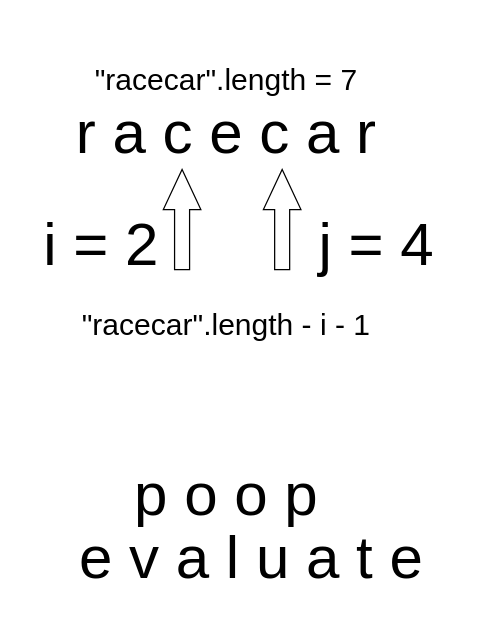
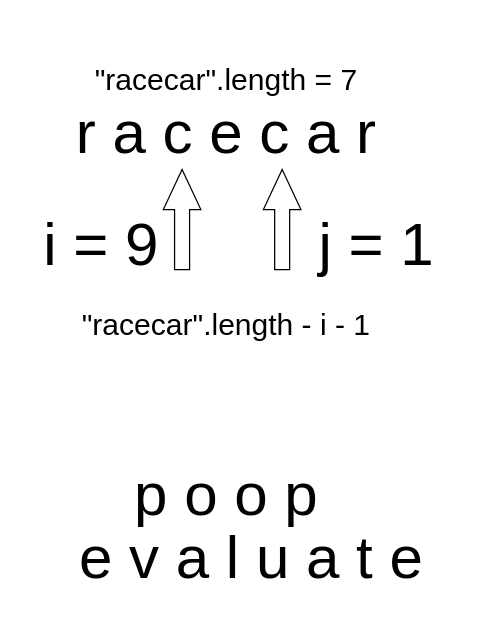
- <mxCell id="5" value="i = 2" style="text;html=1;align=center;verticalAlign=middle;resizable=0;points=[];autosize=1;strokeColor=none;fillColor=none;fontSize=48;" vertex="1" parent="1"><mxGeometry x="20" y="160" width="120" height="70" as="geometry" /></mxCell>
+ <mxCell id="5" value="i = 9" style="text;html=1;align=center;verticalAlign=middle;resizable=0;points=[];autosize=1;strokeColor=none;fillColor=none;fontSize=48;" vertex="1" parent="1"><mxGeometry x="20" y="160" width="120" height="70" as="geometry" /></mxCell>
- <mxCell id="6" value="j = 4" style="text;html=1;align=center;verticalAlign=middle;resizable=0;points=[];autosize=1;strokeColor=none;fillColor=none;fontSize=48;" vertex="1" parent="1"><mxGeometry x="240" y="160" width="120" height="70" as="geometry" /></mxCell>
+ <mxCell id="6" value="j = 1" style="text;html=1;align=center;verticalAlign=middle;resizable=0;points=[];autosize=1;strokeColor=none;fillColor=none;fontSize=48;" vertex="1" parent="1"><mxGeometry x="240" y="160" width="120" height="70" as="geometry" /></mxCell>
